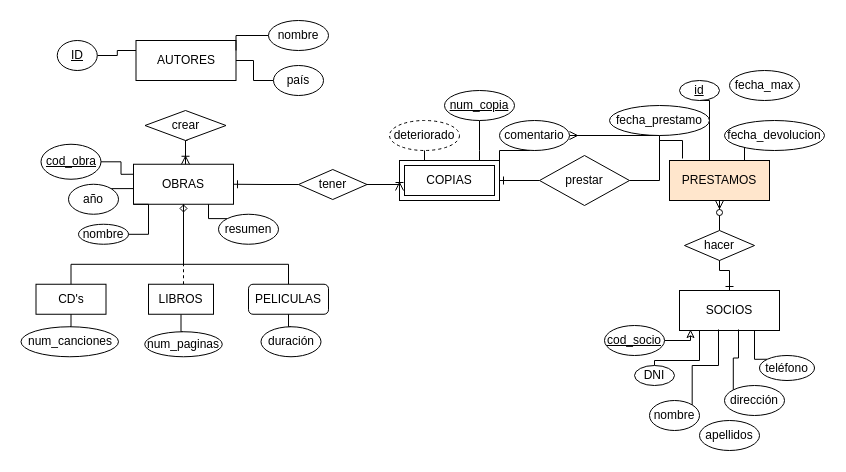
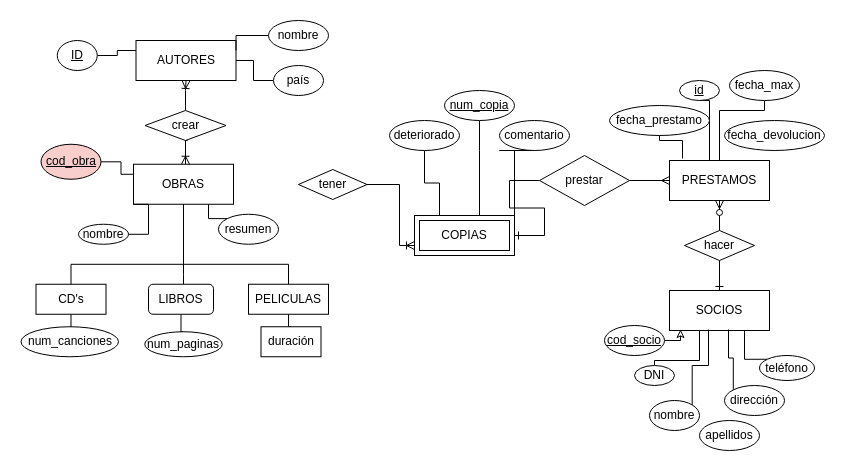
+ <mxCell id="65" value="" style="edgeStyle=orthogonalEdgeStyle;rounded=0;orthogonalLoop=1;jettySize=auto;html=1;endArrow=ERoneToMany;endFill=0;startArrow=none;startFill=0;" edge="1" parent="1" source="67" target="20"><mxGeometry relative="1" as="geometry" /></mxCell>
+ <mxCell id="38" style="edgeStyle=orthogonalEdgeStyle;rounded=0;orthogonalLoop=1;jettySize=auto;html=1;exitX=0.5;exitY=1;exitDx=0;exitDy=0;entryX=0.5;entryY=0;entryDx=0;entryDy=0;startArrow=none;startFill=0;endArrow=none;endFill=0;strokeColor=#000000;" parent="1" source="39" target="7" edge="1"><mxGeometry relative="1" as="geometry"><Array as="points"><mxPoint x="764" y="110" /><mxPoint x="719" y="110" /></Array></mxGeometry></mxCell>
- <mxCell id="33" value="deteriorado" style="ellipse;whiteSpace=wrap;html=1;dashed=1;" parent="1" vertex="1"><mxGeometry x="389" y="120" width="70" height="30" as="geometry" /></mxCell>
+ <mxCell id="33" value="deteriorado" style="ellipse;whiteSpace=wrap;html=1;" parent="1" vertex="1"><mxGeometry x="389" y="120" width="70" height="30" as="geometry" /></mxCell>
- <mxCell id="2" value="" style="edgeStyle=entityRelationEdgeStyle;endArrow=ERmany;startArrow=none;endFill=0;startFill=0;rounded=0;" parent="1" source="4" target="35" edge="1"><mxGeometry width="100" height="100" relative="1" as="geometry"><mxPoint x="749" y="190" as="sourcePoint" /><mxPoint x="779" y="190" as="targetPoint" /></mxGeometry></mxCell>
+ <mxCell id="2" value="" style="edgeStyle=entityRelationEdgeStyle;endArrow=ERmany;startArrow=none;endFill=0;startFill=0;rounded=0;" parent="1" source="4" target="7" edge="1"><mxGeometry width="100" height="100" relative="1" as="geometry"><mxPoint x="749" y="190" as="sourcePoint" /><mxPoint x="779" y="190" as="targetPoint" /></mxGeometry></mxCell>
- <mxCell id="40" style="edgeStyle=orthogonalEdgeStyle;rounded=0;orthogonalLoop=1;jettySize=auto;html=1;exitX=0;exitY=1;exitDx=0;exitDy=0;startArrow=none;startFill=0;endArrow=none;endFill=0;entryX=0.75;entryY=0;entryDx=0;entryDy=0;" edge="1" parent="1" source="41" target="7"><mxGeometry relative="1" as="geometry"><mxPoint x="736" y="158" as="targetPoint" /></mxGeometry></mxCell>
- <mxCell id="54" value="&lt;u&gt;cod_obra&lt;/u&gt;" style="ellipse;whiteSpace=wrap;html=1;" parent="1" vertex="1"><mxGeometry x="40.5" y="143.75" width="60" height="35" as="geometry" /></mxCell>
+ <mxCell id="54" value="&lt;u&gt;cod_obra&lt;/u&gt;" style="ellipse;whiteSpace=wrap;html=1;fillColor=#f8cecc;" parent="1" vertex="1"><mxGeometry x="40.5" y="143.75" width="60" height="35" as="geometry" /></mxCell>
- <mxCell id="14" value="COPIAS" style="shape=ext;margin=3;double=1;whiteSpace=wrap;html=1;align=center;" parent="1" vertex="1"><mxGeometry x="399" y="160" width="100" height="40" as="geometry" /></mxCell>
+ <mxCell id="14" value="COPIAS" style="shape=ext;margin=3;double=1;whiteSpace=wrap;html=1;align=center;" parent="1" vertex="1"><mxGeometry x="414" y="215" width="100" height="40" as="geometry" /></mxCell>
- <mxCell id="7" value="PRESTAMOS" style="whiteSpace=wrap;html=1;align=center;fillColor=#ffe6cc;" parent="1" vertex="1"><mxGeometry x="669" y="160" width="100" height="40" as="geometry" /></mxCell>
+ <mxCell id="7" value="PRESTAMOS" style="whiteSpace=wrap;html=1;align=center;" parent="1" vertex="1"><mxGeometry x="669" y="160" width="100" height="40" as="geometry" /></mxCell>
- <mxCell id="10" value="" style="edgeStyle=orthogonalEdgeStyle;rounded=0;orthogonalLoop=1;jettySize=auto;html=1;startArrow=none;startFill=0;endArrow=ERone;endFill=0;strokeColor=#000000;entryX=1;entryY=0.5;entryDx=0;entryDy=0;exitX=0;exitY=0.5;exitDx=0;exitDy=0;" parent="1" target="15" edge="1" source="68"><mxGeometry relative="1" as="geometry"><mxPoint x="235.5" y="80" as="targetPoint" /><mxPoint x="366" y="184" as="sourcePoint" /><Array as="points" /></mxGeometry></mxCell>
- <mxCell id="55" style="edgeStyle=orthogonalEdgeStyle;rounded=0;orthogonalLoop=1;jettySize=auto;html=1;exitX=1;exitY=0;exitDx=0;exitDy=0;entryX=0;entryY=0.5;entryDx=0;entryDy=0;endArrow=none;endFill=0;" parent="1" source="56" target="15" edge="1"><mxGeometry relative="1" as="geometry" /></mxCell>
- <mxCell id="56" value="año" style="ellipse;whiteSpace=wrap;html=1;" parent="1" vertex="1"><mxGeometry x="68" y="183.75" width="50" height="30" as="geometry" /></mxCell>
- <mxCell id="16" style="edgeStyle=orthogonalEdgeStyle;rounded=0;orthogonalLoop=1;jettySize=auto;html=1;exitX=0.5;exitY=1;exitDx=0;exitDy=0;endArrow=diamond;endFill=0;" parent="1" source="17" target="15" edge="1"><mxGeometry relative="1" as="geometry"><Array as="points"><mxPoint x="71" y="263.75" /><mxPoint x="183" y="263.75" /></Array></mxGeometry></mxCell>
+ <mxCell id="16" style="edgeStyle=orthogonalEdgeStyle;rounded=0;orthogonalLoop=1;jettySize=auto;html=1;exitX=0.5;exitY=1;exitDx=0;exitDy=0;endArrow=none;endFill=0;" parent="1" source="17" target="15" edge="1"><mxGeometry relative="1" as="geometry"><Array as="points"><mxPoint x="71" y="263.75" /><mxPoint x="183" y="263.75" /></Array></mxGeometry></mxCell>
- <mxCell id="61" value="" style="edgeStyle=orthogonalEdgeStyle;rounded=0;orthogonalLoop=1;jettySize=auto;html=1;startArrow=none;startFill=0;endArrow=none;endFill=0;dashed=1;" parent="1" source="62" target="15" edge="1"><mxGeometry relative="1" as="geometry"><Array as="points"><mxPoint x="183" y="273.75" /><mxPoint x="183" y="273.75" /></Array></mxGeometry></mxCell>
+ <mxCell id="61" value="" style="edgeStyle=orthogonalEdgeStyle;rounded=0;orthogonalLoop=1;jettySize=auto;html=1;startArrow=none;startFill=0;endArrow=none;endFill=0;" parent="1" source="62" target="15" edge="1"><mxGeometry relative="1" as="geometry"><Array as="points"><mxPoint x="183" y="273.75" /><mxPoint x="183" y="273.75" /></Array></mxGeometry></mxCell>
- <mxCell id="62" value="LIBROS" style="whiteSpace=wrap;html=1;align=center;" parent="1" vertex="1"><mxGeometry x="148" y="283.75" width="65" height="30" as="geometry" /></mxCell>
+ <mxCell id="62" value="LIBROS" style="whiteSpace=wrap;html=1;align=center;rounded=1;" parent="1" vertex="1"><mxGeometry x="148" y="283.75" width="65" height="30" as="geometry" /></mxCell>
- <mxCell id="19" value="PELICULAS" style="whiteSpace=wrap;html=1;align=center;rounded=1;" parent="1" vertex="1"><mxGeometry x="248" y="283.75" width="80" height="30" as="geometry" /></mxCell>
+ <mxCell id="19" value="PELICULAS" style="whiteSpace=wrap;html=1;align=center;" parent="1" vertex="1"><mxGeometry x="248" y="283.75" width="80" height="30" as="geometry" /></mxCell>
- <mxCell id="9" value="SOCIOS" style="whiteSpace=wrap;html=1;align=center;" parent="1" vertex="1"><mxGeometry x="679" y="290" width="100" height="40" as="geometry" /></mxCell>
+ <mxCell id="9" value="SOCIOS" style="whiteSpace=wrap;html=1;align=center;" parent="1" vertex="1"><mxGeometry x="669" y="290" width="100" height="40" as="geometry" /></mxCell>
- <mxCell id="32" value="duración" style="ellipse;whiteSpace=wrap;html=1;" parent="1" vertex="1"><mxGeometry x="260.5" y="326.25" width="60" height="30" as="geometry" /></mxCell>
+ <mxCell id="32" value="duración" style="whiteSpace=wrap;html=1;rounded=0;" parent="1" vertex="1"><mxGeometry x="260.5" y="326.25" width="60" height="30" as="geometry" /></mxCell>
